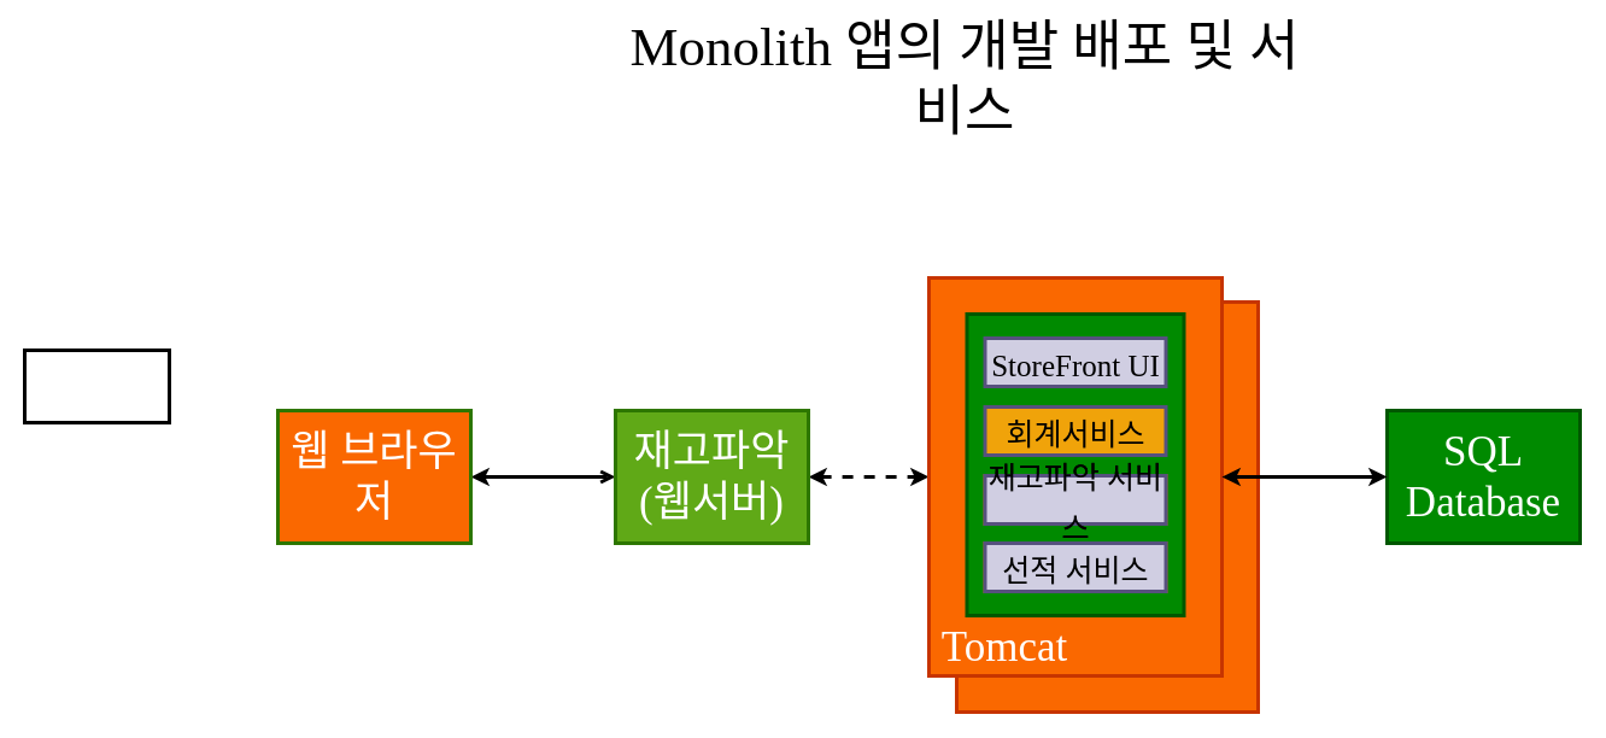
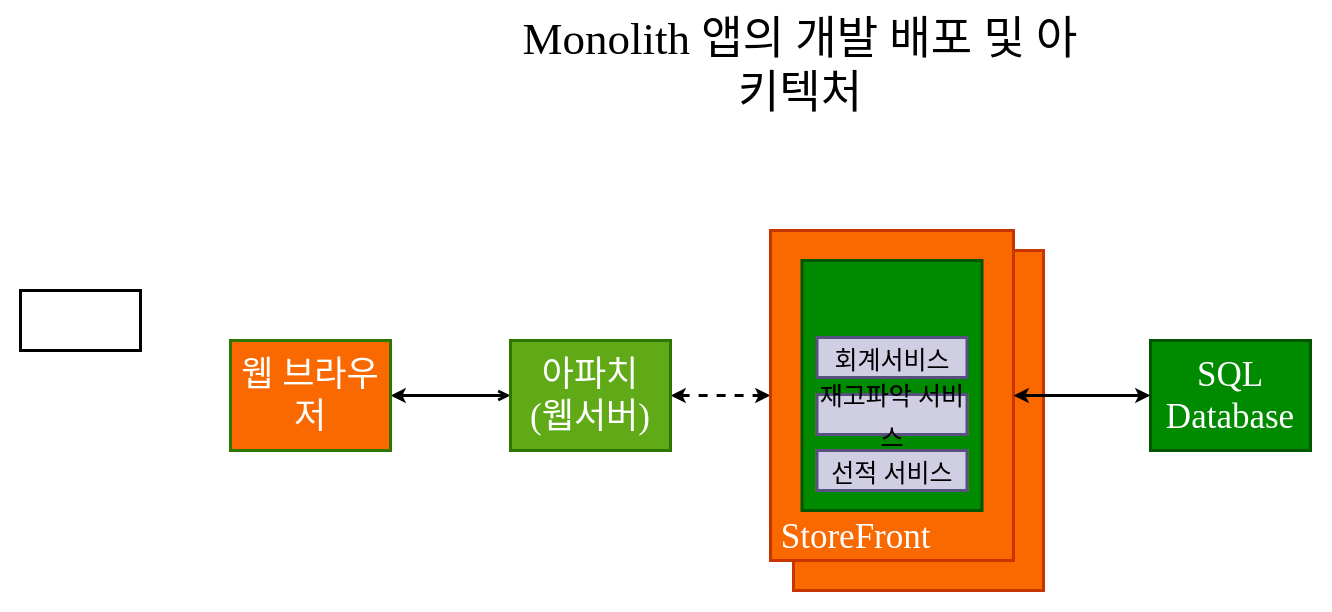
- <mxCell id="11" value="Monolith 앱의 개발 배포 및 서비스" style="text;html=1;strokeColor=none;fillColor=none;align=center;verticalAlign=middle;whiteSpace=wrap;rounded=0;fontFamily=빙그레 싸만코체 Bold;fontSource=https%3A%2F%2Fcdn.jsdelivr.net%2Fgh%2Fprojectnoonnu%2Fnoonfonts_20-10%401.0%2FBinggraeSamanco-Bold.woff;fontSize=45;" vertex="1" parent="1"><mxGeometry x="510" y="20" width="580" height="90" as="geometry" /></mxCell>
+ <mxCell id="11" value="Monolith 앱의 개발 배포 및 아키텍처" style="text;html=1;strokeColor=none;fillColor=none;align=center;verticalAlign=middle;whiteSpace=wrap;rounded=0;fontFamily=빙그레 싸만코체 Bold;fontSource=https%3A%2F%2Fcdn.jsdelivr.net%2Fgh%2Fprojectnoonnu%2Fnoonfonts_20-10%401.0%2FBinggraeSamanco-Bold.woff;fontSize=45;" vertex="1" parent="1"><mxGeometry x="510" y="20" width="580" height="90" as="geometry" /></mxCell>
- <mxCell id="14" value="&lt;font style=&quot;font-size: 25px&quot;&gt;StoreFront UI&lt;/font&gt;" style="rounded=0;whiteSpace=wrap;html=1;fontFamily=빙그레 싸만코체 Bold;fontSource=https%3A%2F%2Fcdn.jsdelivr.net%2Fgh%2Fprojectnoonnu%2Fnoonfonts_20-10%401.0%2FBinggraeSamanco-Bold.woff;fontSize=35;strokeWidth=3;fillColor=#d0cee2;strokeColor=#56517e;fontColor=#000000;" vertex="1" parent="1"><mxGeometry x="816.5" y="280" width="150" height="40" as="geometry" /></mxCell>
- <mxCell id="15" value="&lt;font style=&quot;font-size: 25px&quot;&gt;회계서비스&lt;/font&gt;" style="rounded=0;whiteSpace=wrap;html=1;fontFamily=빙그레 싸만코체 Bold;fontSource=https%3A%2F%2Fcdn.jsdelivr.net%2Fgh%2Fprojectnoonnu%2Fnoonfonts_20-10%401.0%2FBinggraeSamanco-Bold.woff;fontSize=35;strokeWidth=3;fillColor=#f0a30a;strokeColor=#56517e;fontColor=#000000;" vertex="1" parent="1"><mxGeometry x="816.5" y="337" width="150" height="40" as="geometry" /></mxCell>
+ <mxCell id="15" value="&lt;font style=&quot;font-size: 25px&quot;&gt;회계서비스&lt;/font&gt;" style="rounded=0;whiteSpace=wrap;html=1;fontFamily=빙그레 싸만코체 Bold;fontSource=https%3A%2F%2Fcdn.jsdelivr.net%2Fgh%2Fprojectnoonnu%2Fnoonfonts_20-10%401.0%2FBinggraeSamanco-Bold.woff;fontSize=35;strokeWidth=3;fillColor=#d0cee2;strokeColor=#56517e;fontColor=#000000;" vertex="1" parent="1"><mxGeometry x="816.5" y="337" width="150" height="40" as="geometry" /></mxCell>
- <mxCell id="5" value="재고파악&lt;br&gt;(웹서버)" style="rounded=0;whiteSpace=wrap;html=1;fontFamily=빙그레 싸만코체 Bold;fontSource=https%3A%2F%2Fcdn.jsdelivr.net%2Fgh%2Fprojectnoonnu%2Fnoonfonts_20-10%401.0%2FBinggraeSamanco-Bold.woff;fontSize=35;strokeWidth=3;fillColor=#60a917;fontColor=#ffffff;strokeColor=#2D7600;" vertex="1" parent="1"><mxGeometry x="510" y="340" width="160" height="110" as="geometry" /></mxCell>
+ <mxCell id="5" value="아파치&lt;br&gt;(웹서버)" style="rounded=0;whiteSpace=wrap;html=1;fontFamily=빙그레 싸만코체 Bold;fontSource=https%3A%2F%2Fcdn.jsdelivr.net%2Fgh%2Fprojectnoonnu%2Fnoonfonts_20-10%401.0%2FBinggraeSamanco-Bold.woff;fontSize=35;strokeWidth=3;fillColor=#60a917;fontColor=#ffffff;strokeColor=#2D7600;" vertex="1" parent="1"><mxGeometry x="510" y="340" width="160" height="110" as="geometry" /></mxCell>
- <mxCell id="7" value="&lt;font color=&quot;#ffffff&quot;&gt;&amp;nbsp;Tomcat&lt;/font&gt;" style="rounded=0;whiteSpace=wrap;html=1;fontFamily=빙그레 싸만코체 Bold;fontSource=https%3A%2F%2Fcdn.jsdelivr.net%2Fgh%2Fprojectnoonnu%2Fnoonfonts_20-10%401.0%2FBinggraeSamanco-Bold.woff;fontSize=35;strokeWidth=3;verticalAlign=bottom;align=left;fillColor=#fa6800;fontColor=#000000;strokeColor=#C73500;" vertex="1" parent="1"><mxGeometry x="770" y="230" width="243" height="330" as="geometry" /></mxCell>
+ <mxCell id="7" value="&lt;font color=&quot;#ffffff&quot;&gt;&amp;nbsp;StoreFront&lt;/font&gt;" style="rounded=0;whiteSpace=wrap;html=1;fontFamily=빙그레 싸만코체 Bold;fontSource=https%3A%2F%2Fcdn.jsdelivr.net%2Fgh%2Fprojectnoonnu%2Fnoonfonts_20-10%401.0%2FBinggraeSamanco-Bold.woff;fontSize=35;strokeWidth=3;verticalAlign=bottom;align=left;fillColor=#fa6800;fontColor=#000000;strokeColor=#C73500;" vertex="1" parent="1"><mxGeometry x="770" y="230" width="243" height="330" as="geometry" /></mxCell>
